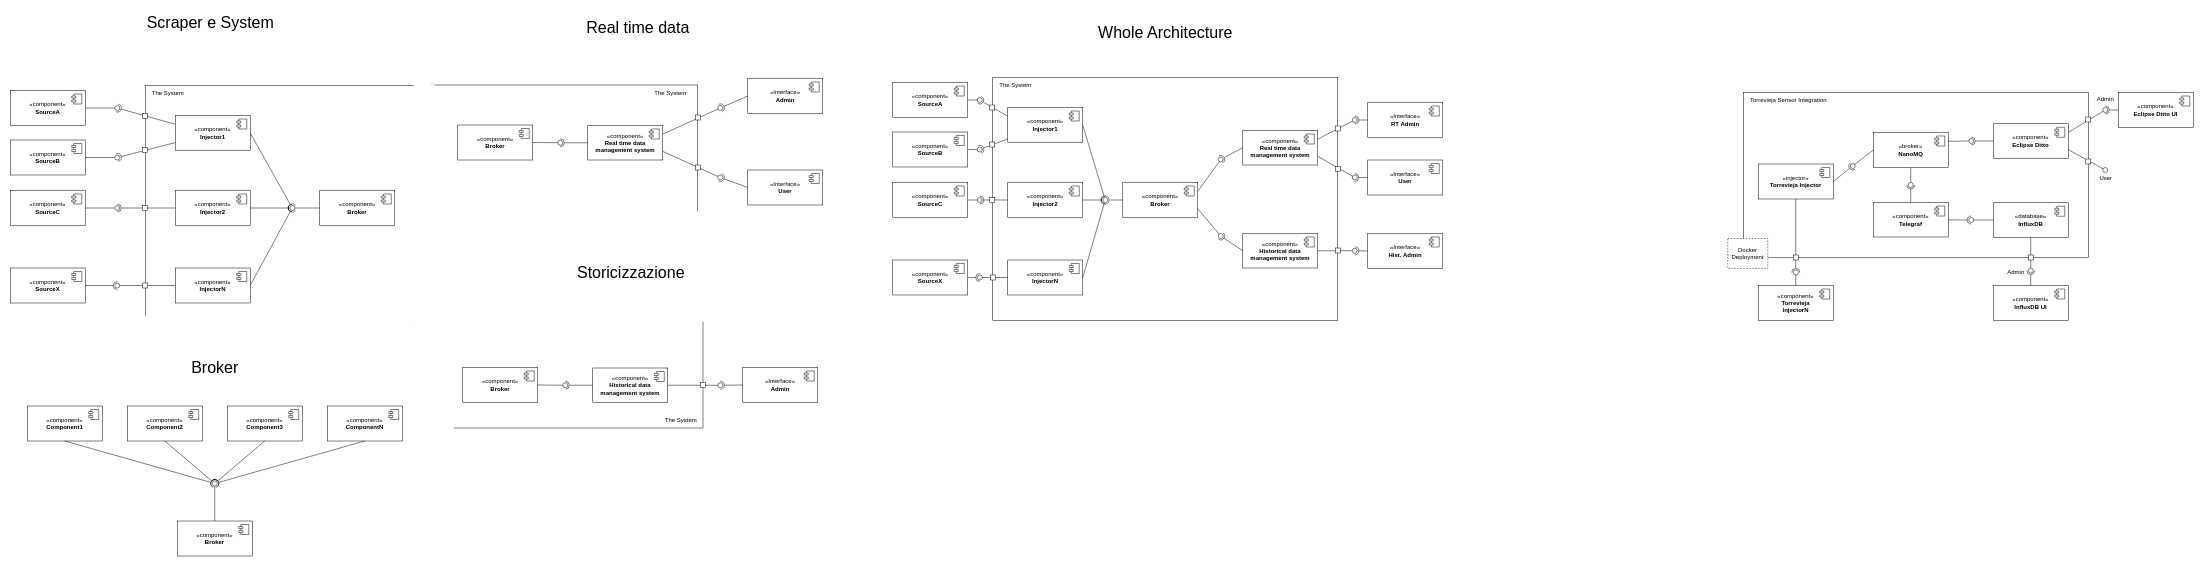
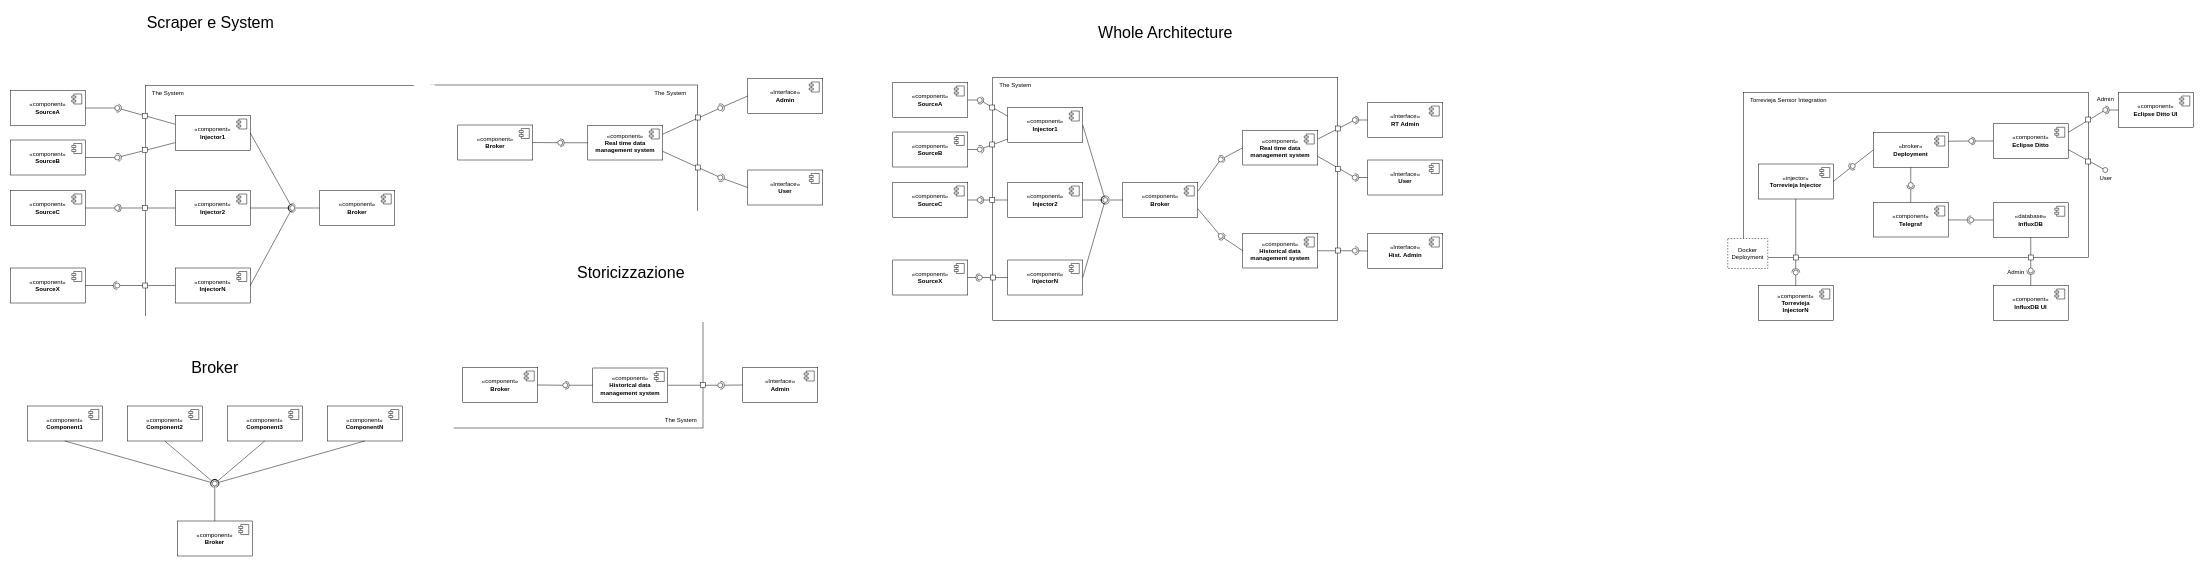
- <mxCell id="68" value="Real time data" style="text;html=1;align=center;verticalAlign=middle;resizable=0;points=[];autosize=1;strokeColor=none;fillColor=none;fontSize=32;" parent="1" vertex="1"><mxGeometry x="1160" y="30" width="230" height="50" as="geometry" /></mxCell>
- <mxCell id="180" value="«broker»&lt;br&gt;&lt;b&gt;NanoMQ&lt;/b&gt;" style="html=1;dropTarget=0;whiteSpace=wrap;" parent="1" vertex="1"><mxGeometry x="3746" y="264" width="150" height="70" as="geometry" /></mxCell>
+ <mxCell id="180" value="«broker»&lt;br&gt;&lt;b&gt;Deployment&lt;/b&gt;" style="html=1;dropTarget=0;whiteSpace=wrap;" parent="1" vertex="1"><mxGeometry x="3746" y="264" width="150" height="70" as="geometry" /></mxCell>
